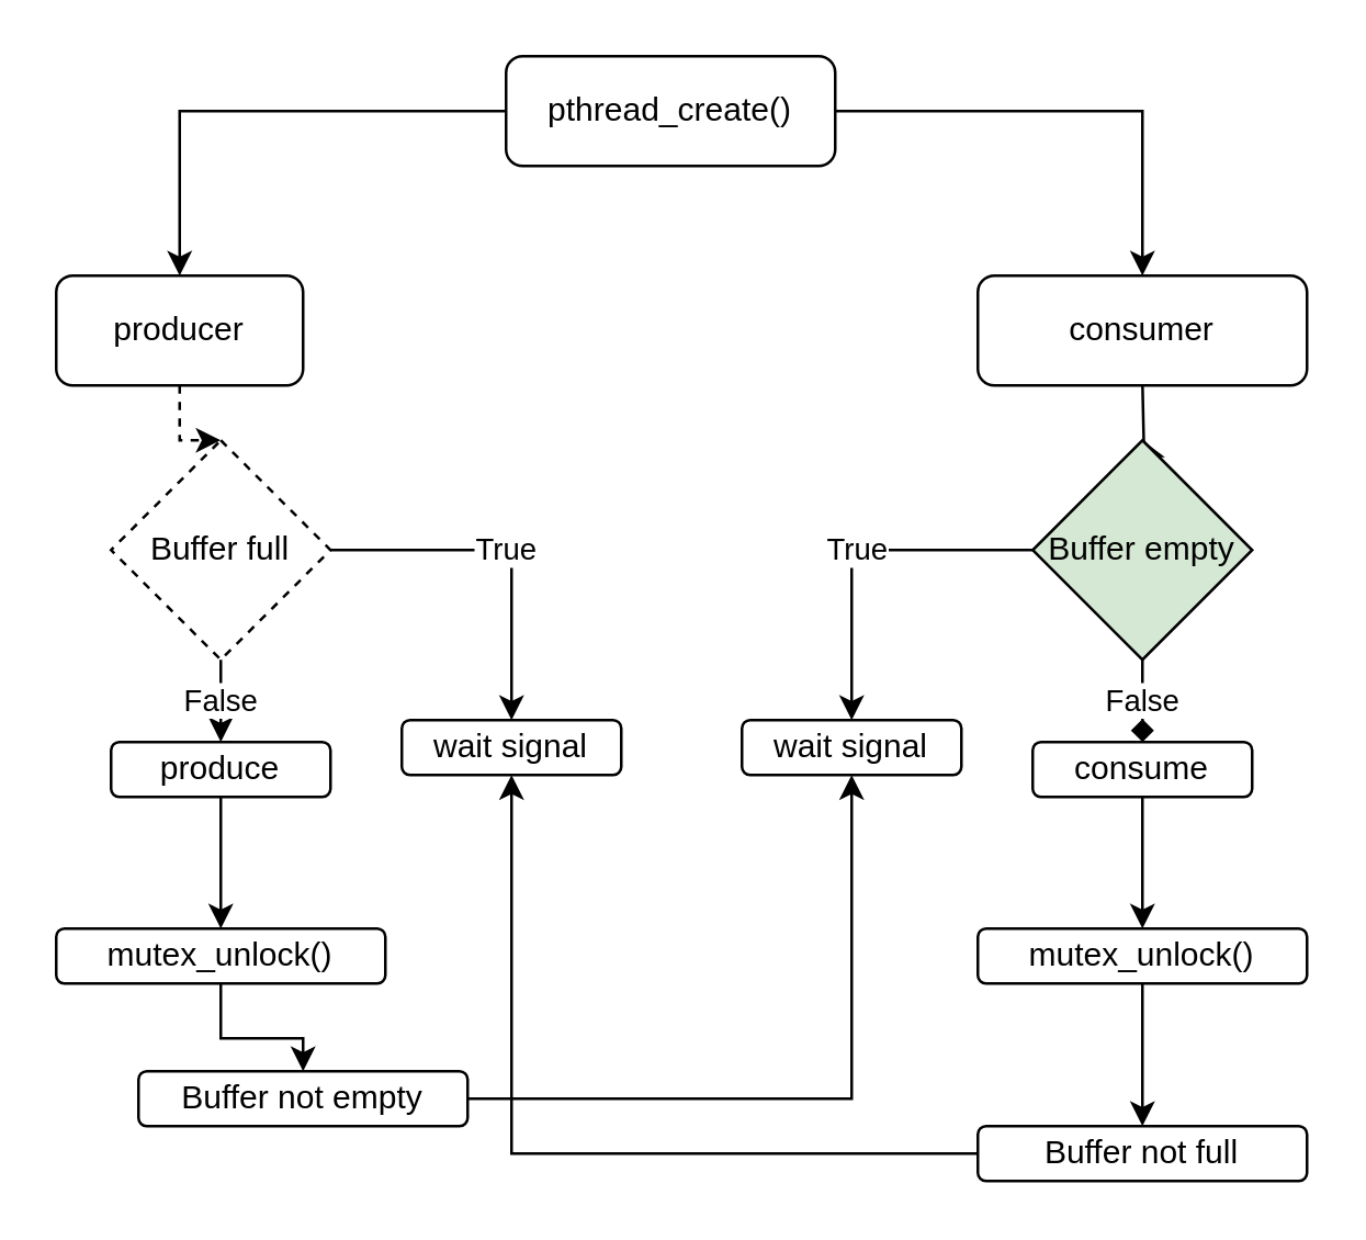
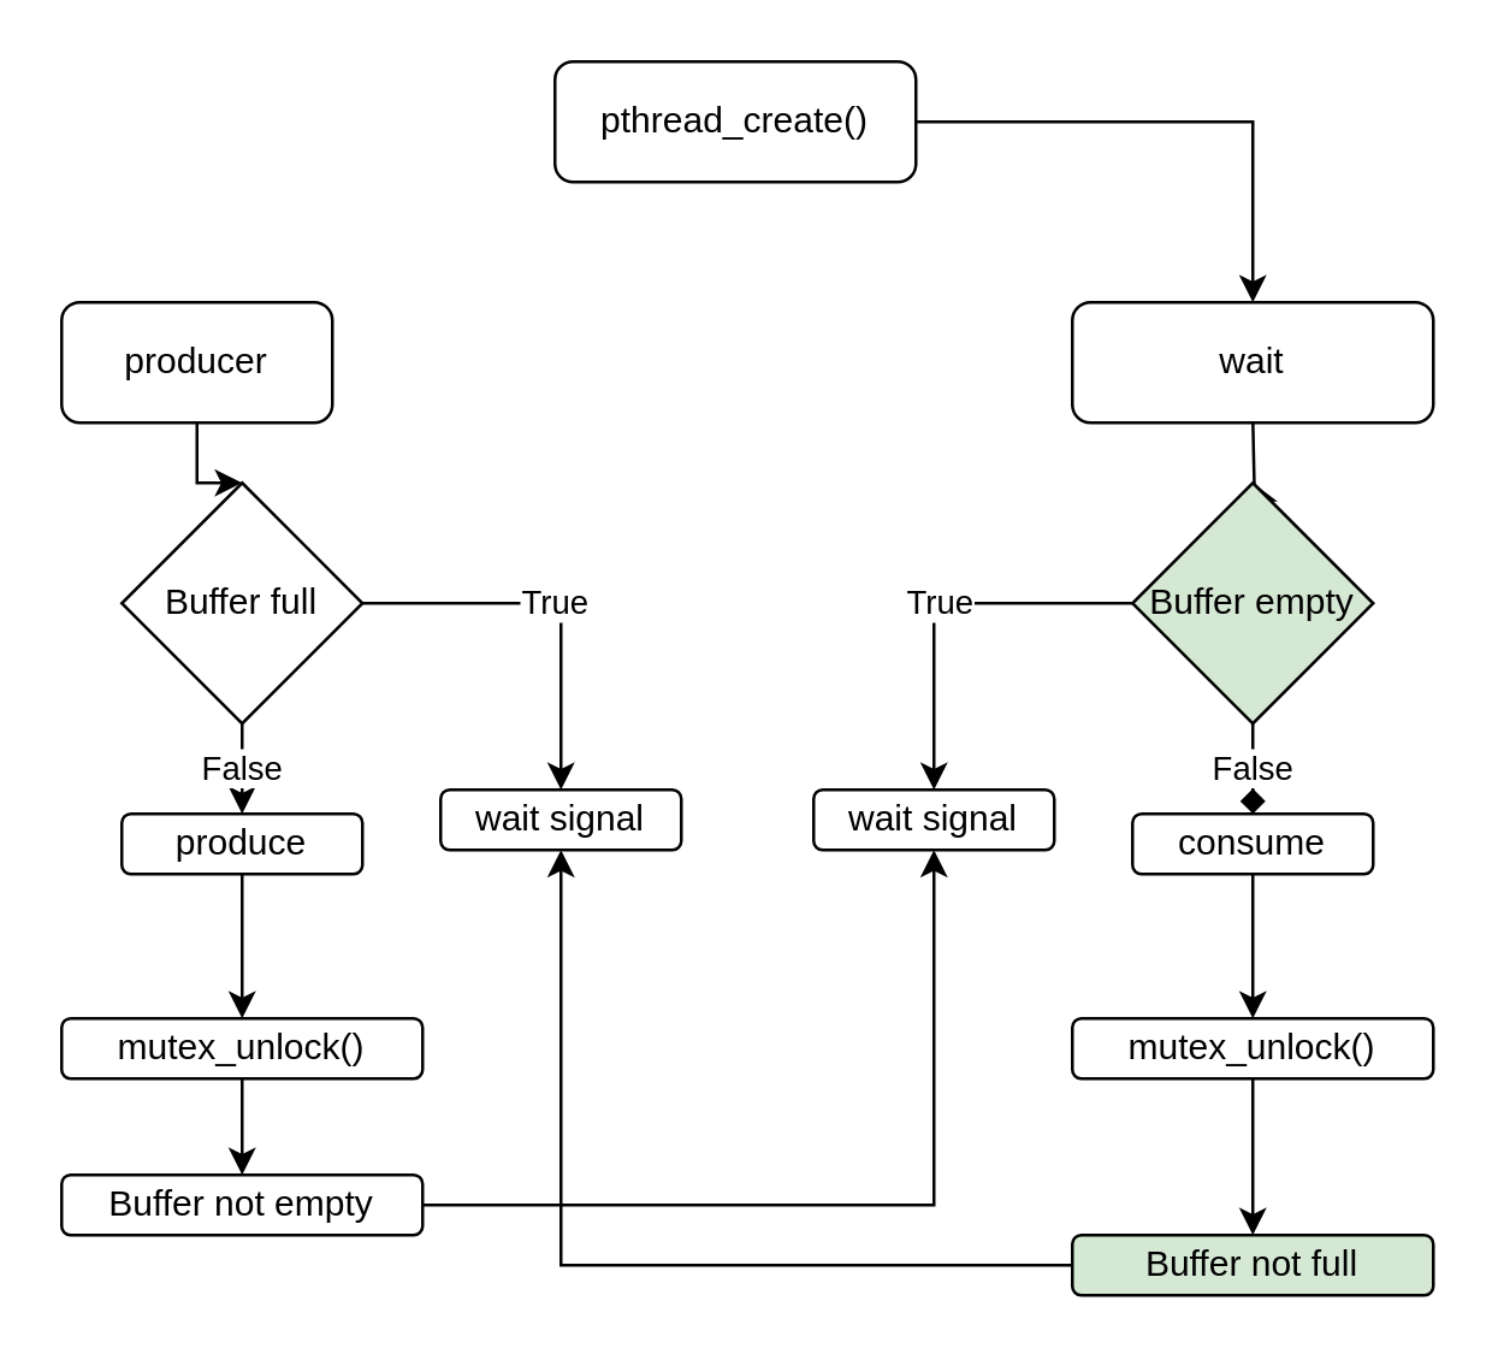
- <mxCell id="2" style="edgeStyle=orthogonalEdgeStyle;rounded=0;orthogonalLoop=1;jettySize=auto;html=1;exitX=0;exitY=0.5;exitDx=0;exitDy=0;entryX=0.5;entryY=0;entryDx=0;entryDy=0;" edge="1" parent="1" source="4" target="6"><mxGeometry relative="1" as="geometry"><mxPoint x="140" y="40" as="sourcePoint" /></mxGeometry></mxCell>
- <mxCell id="7" value="consumer" style="rounded=1;whiteSpace=wrap;html=1;" vertex="1" parent="1"><mxGeometry x="356" y="100" width="120" height="40" as="geometry" /></mxCell>
+ <mxCell id="7" value="wait" style="rounded=1;whiteSpace=wrap;html=1;" vertex="1" parent="1"><mxGeometry x="356" y="100" width="120" height="40" as="geometry" /></mxCell>
- <mxCell id="5" value="" style="edgeStyle=orthogonalEdgeStyle;rounded=0;orthogonalLoop=1;jettySize=auto;html=1;dashed=1;" edge="1" parent="1" source="6" target="12"><mxGeometry relative="1" as="geometry" /></mxCell>
+ <mxCell id="5" value="" style="edgeStyle=orthogonalEdgeStyle;rounded=0;orthogonalLoop=1;jettySize=auto;html=1;" edge="1" parent="1" source="6" target="12"><mxGeometry relative="1" as="geometry" /></mxCell>
- <mxCell id="12" value="Buffer full" style="rhombus;whiteSpace=wrap;html=1;dashed=1;" vertex="1" parent="1"><mxGeometry x="40" y="160" width="80" height="80" as="geometry" /></mxCell>
+ <mxCell id="12" value="Buffer full" style="rhombus;whiteSpace=wrap;html=1;" vertex="1" parent="1"><mxGeometry x="40" y="160" width="80" height="80" as="geometry" /></mxCell>
- <mxCell id="26" value="Buffer not empty" style="rounded=1;whiteSpace=wrap;html=1;" vertex="1" parent="1"><mxGeometry x="50" y="390" width="120" height="20" as="geometry" /></mxCell>
+ <mxCell id="26" value="Buffer not empty" style="rounded=1;whiteSpace=wrap;html=1;" vertex="1" parent="1"><mxGeometry x="20" y="390" width="120" height="20" as="geometry" /></mxCell>
- <mxCell id="28" value="Buffer not full" style="rounded=1;whiteSpace=wrap;html=1;" vertex="1" parent="1"><mxGeometry x="356" y="410" width="120" height="20" as="geometry" /></mxCell>
+ <mxCell id="28" value="Buffer not full" style="rounded=1;whiteSpace=wrap;html=1;fillColor=#d5e8d4;" vertex="1" parent="1"><mxGeometry x="356" y="410" width="120" height="20" as="geometry" /></mxCell>
